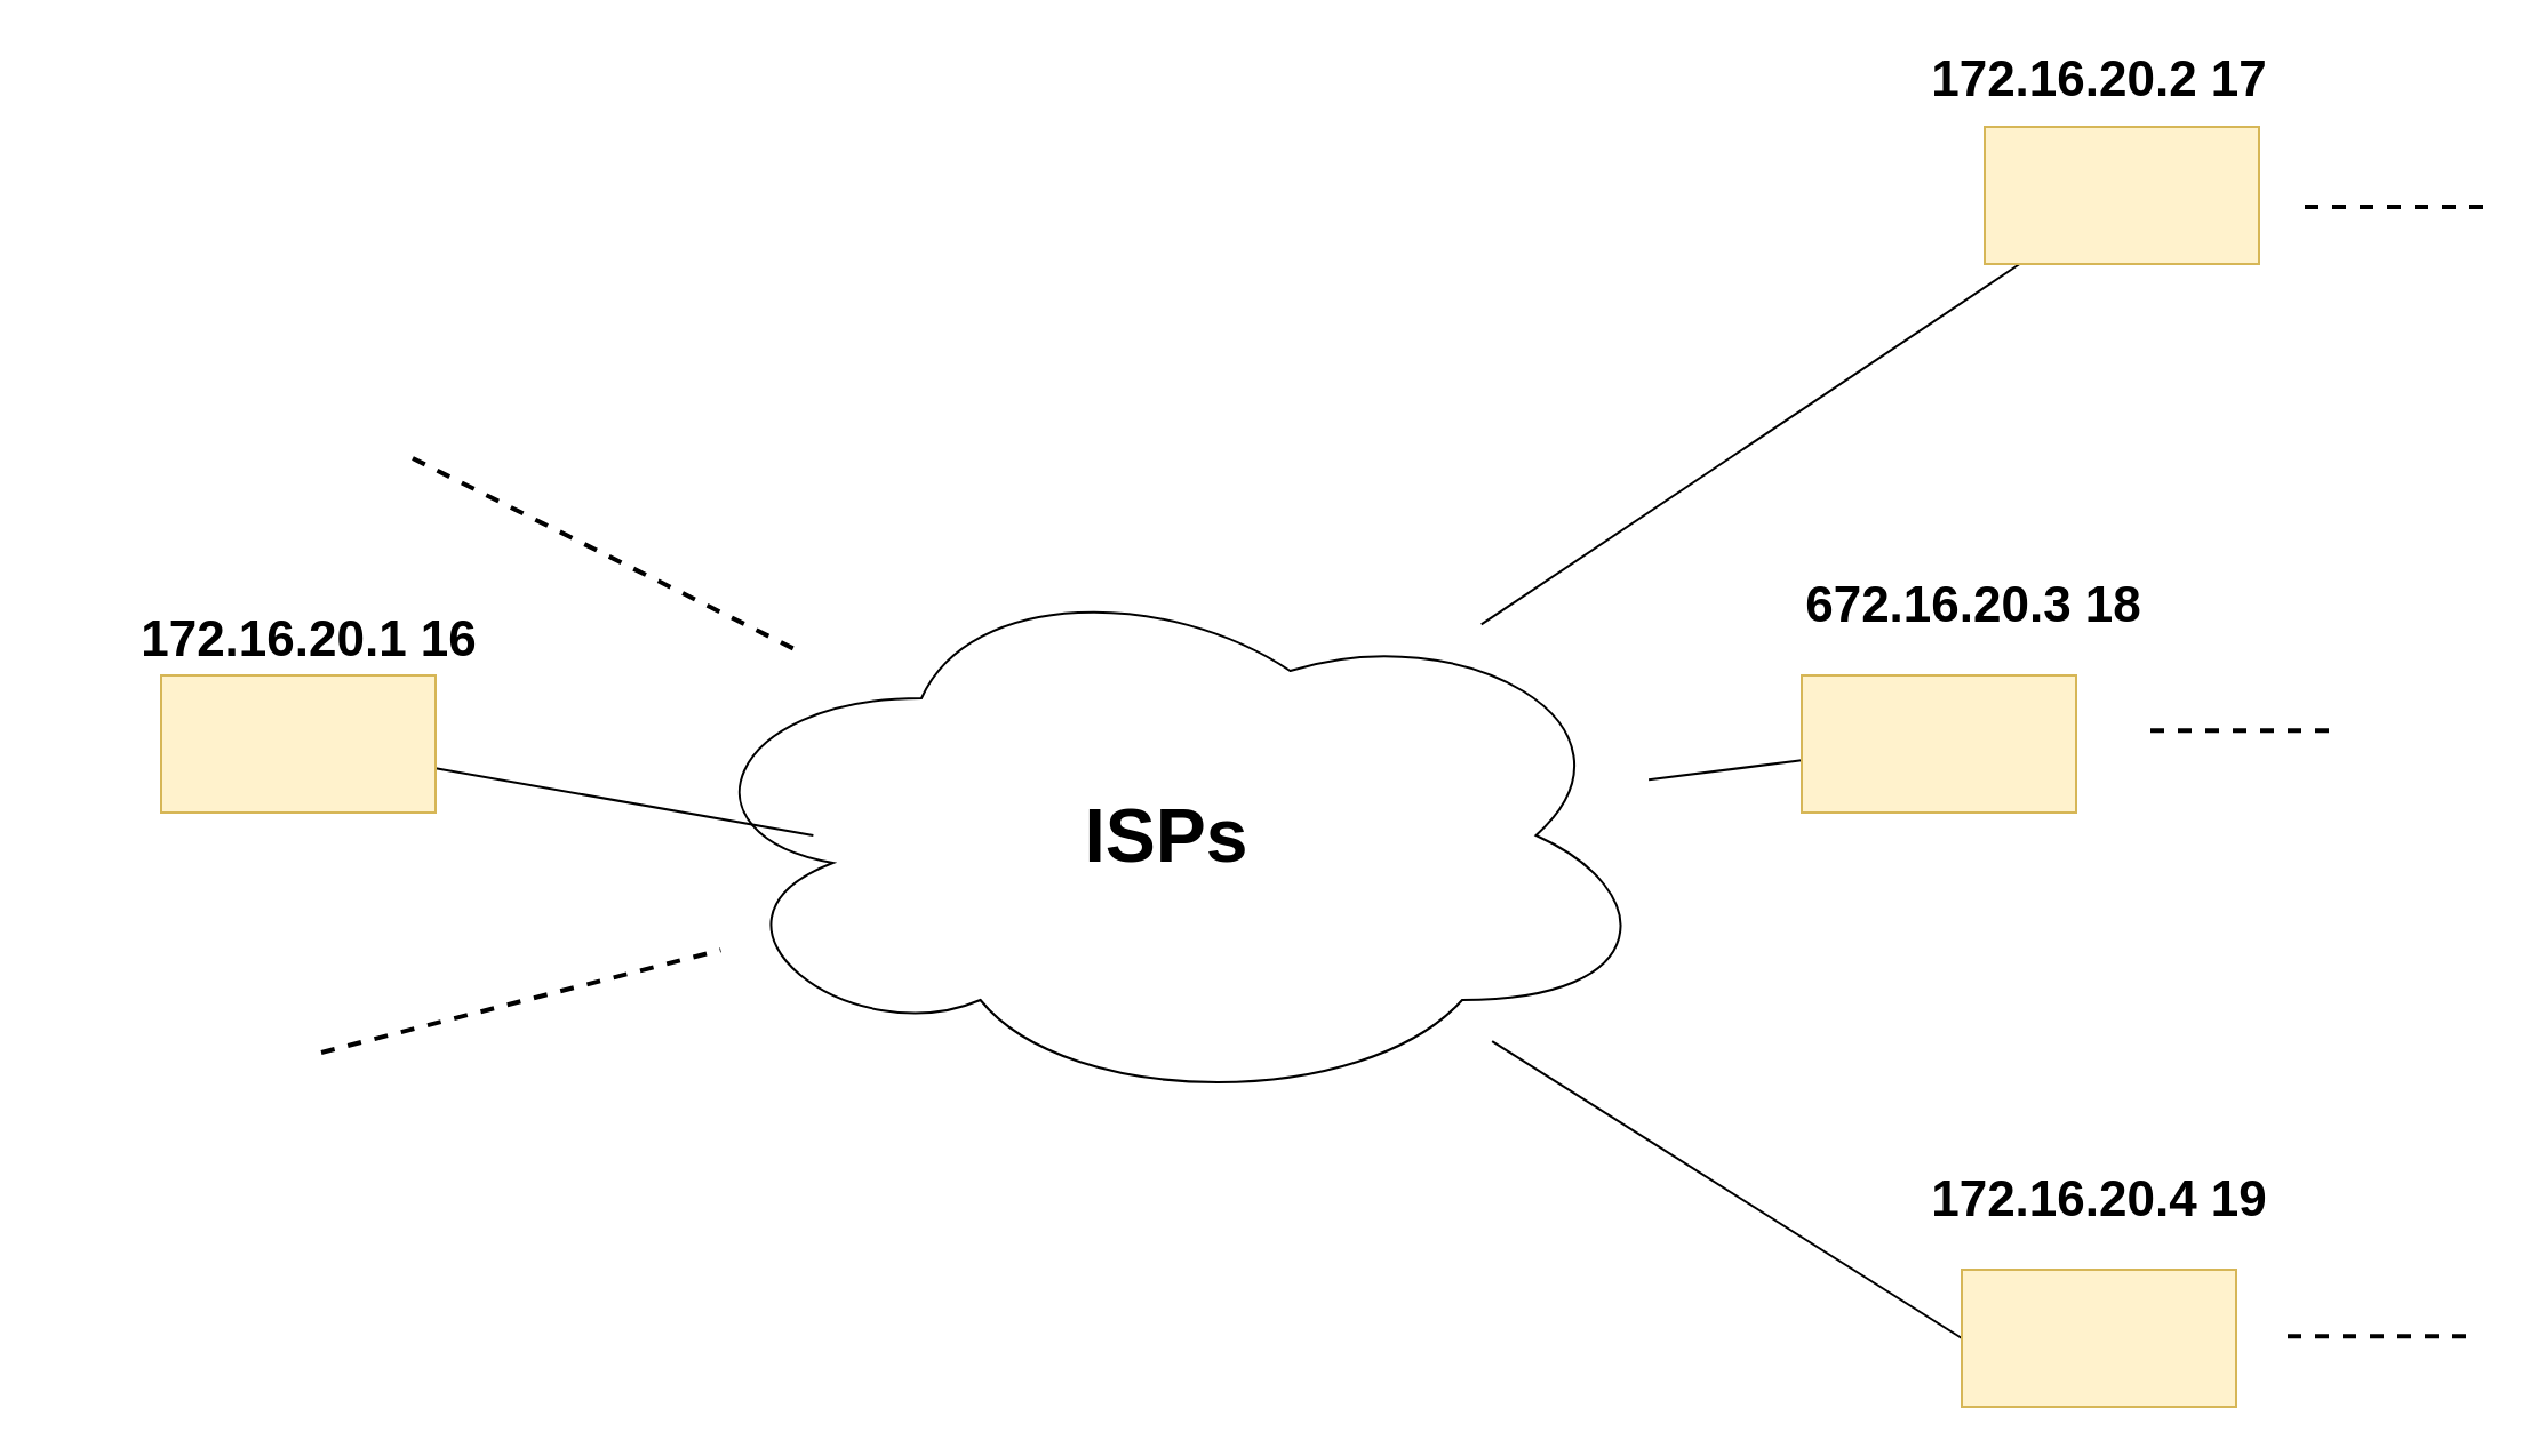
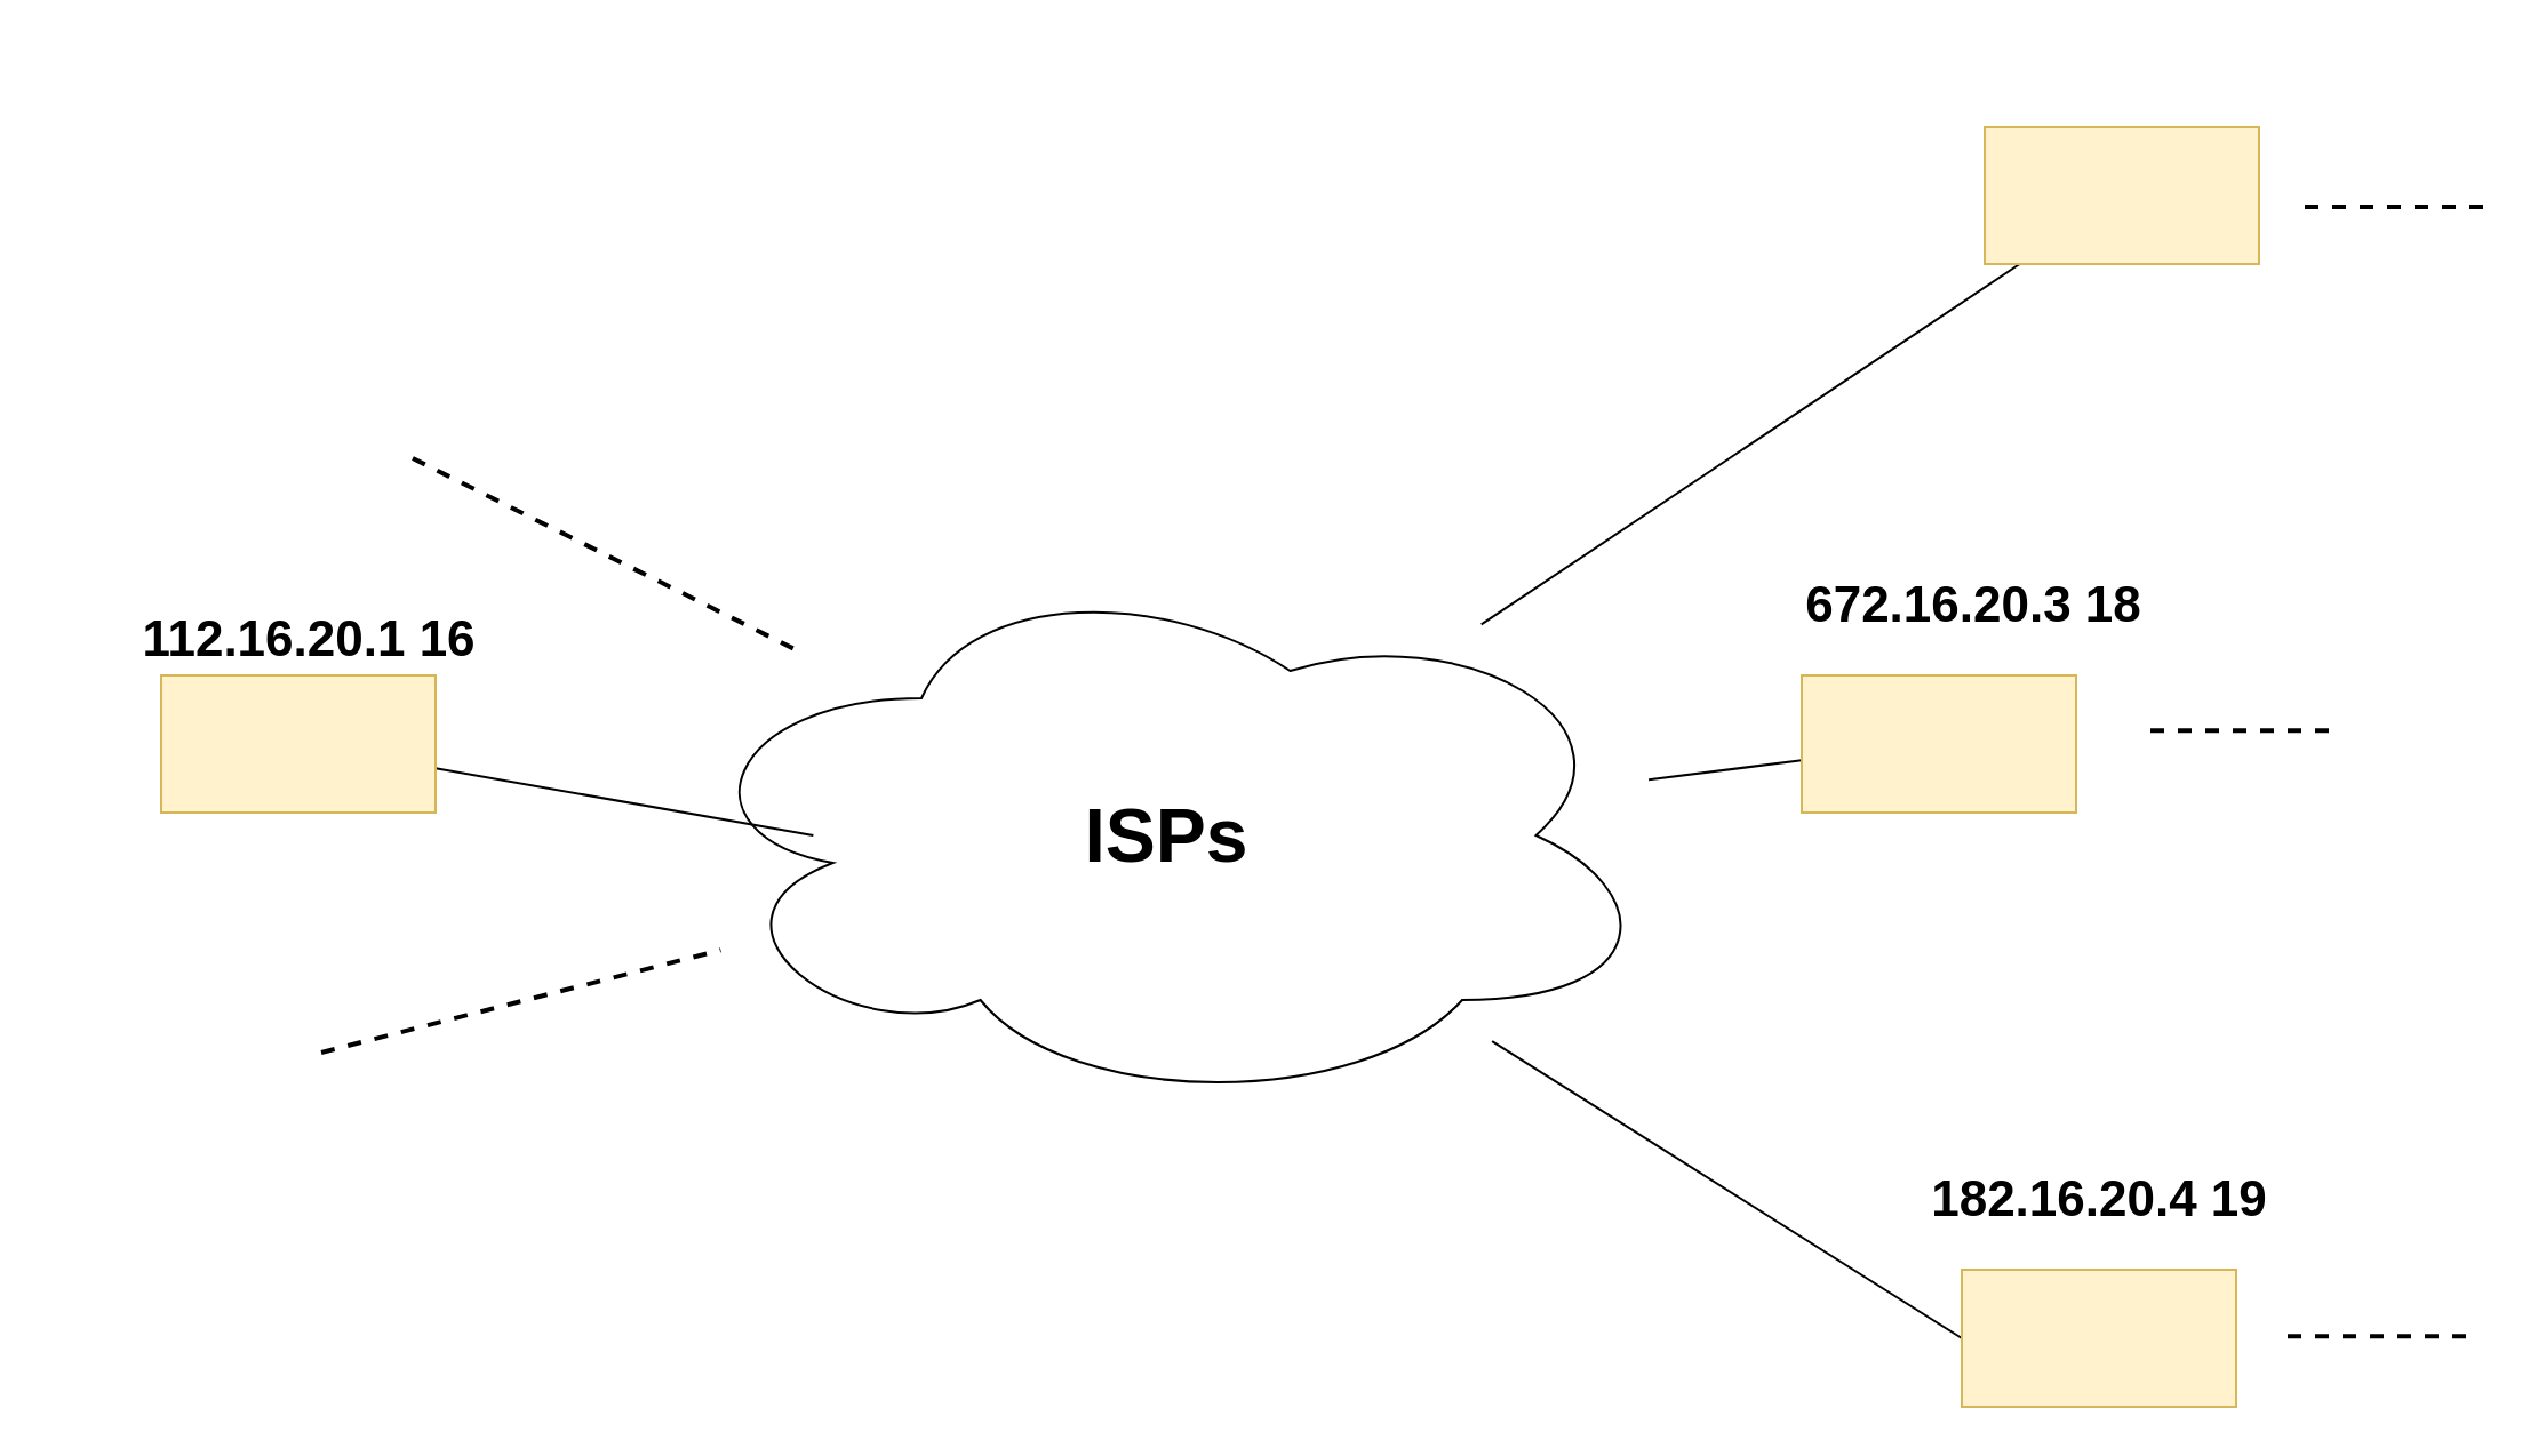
- <mxCell id="11" value="172.16.20.2 17" style="text;strokeColor=none;align=center;fillColor=none;html=1;verticalAlign=middle;whiteSpace=wrap;rounded=0;fontSize=22;fontStyle=1" vertex="1" parent="1"><mxGeometry x="802.5" y="20" width="230" height="30" as="geometry" /></mxCell>
- <mxCell id="12" value="172.16.20.1 16" style="text;strokeColor=none;align=center;fillColor=none;html=1;verticalAlign=middle;whiteSpace=wrap;rounded=0;fontSize=22;fontStyle=1" vertex="1" parent="1"><mxGeometry y="265" width="230" height="30" as="geometry" x="20" /></mxCell>
+ <mxCell id="12" value="112.16.20.1 16" style="text;strokeColor=none;align=center;fillColor=none;html=1;verticalAlign=middle;whiteSpace=wrap;rounded=0;fontSize=22;fontStyle=1" vertex="1" parent="1"><mxGeometry y="265" width="230" height="30" as="geometry" x="20" /></mxCell>
- <mxCell id="14" value="172.16.20.4 19" style="text;strokeColor=none;align=center;fillColor=none;html=1;verticalAlign=middle;whiteSpace=wrap;rounded=0;fontSize=22;fontStyle=1" vertex="1" parent="1"><mxGeometry x="802.5" y="510" width="230" height="30" as="geometry" /></mxCell>
+ <mxCell id="14" value="182.16.20.4 19" style="text;strokeColor=none;align=center;fillColor=none;html=1;verticalAlign=middle;whiteSpace=wrap;rounded=0;fontSize=22;fontStyle=1" vertex="1" parent="1"><mxGeometry x="802.5" y="510" width="230" height="30" as="geometry" /></mxCell>
